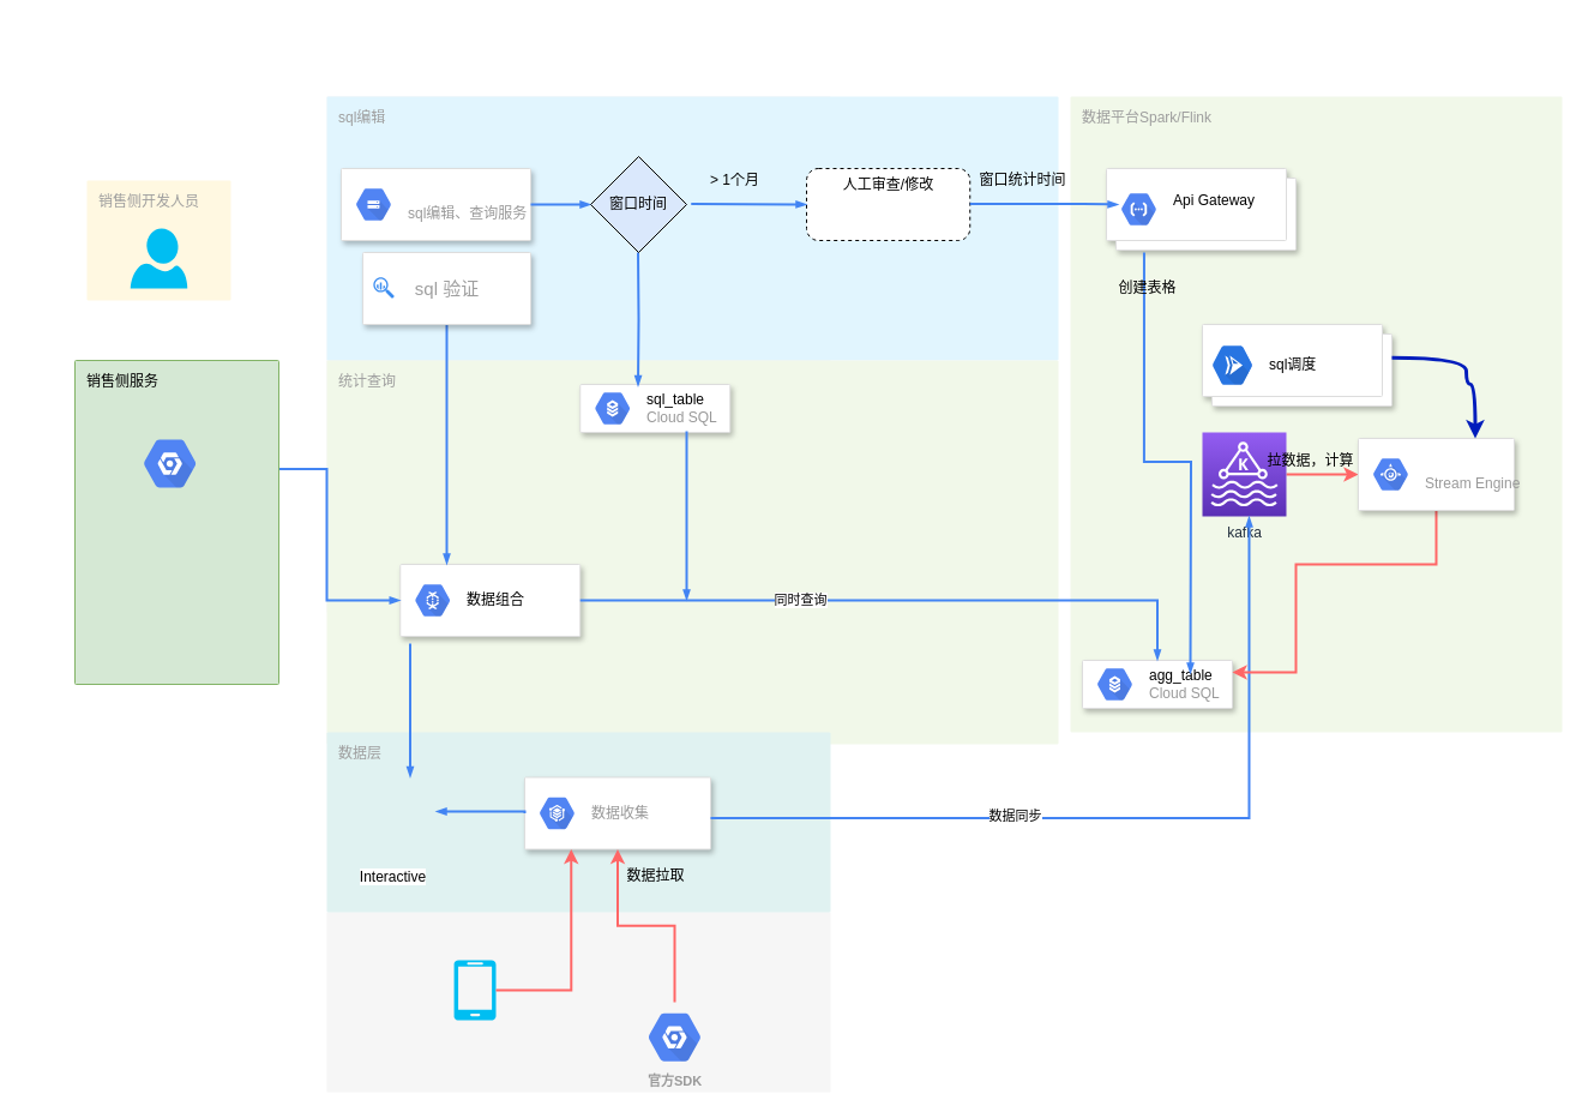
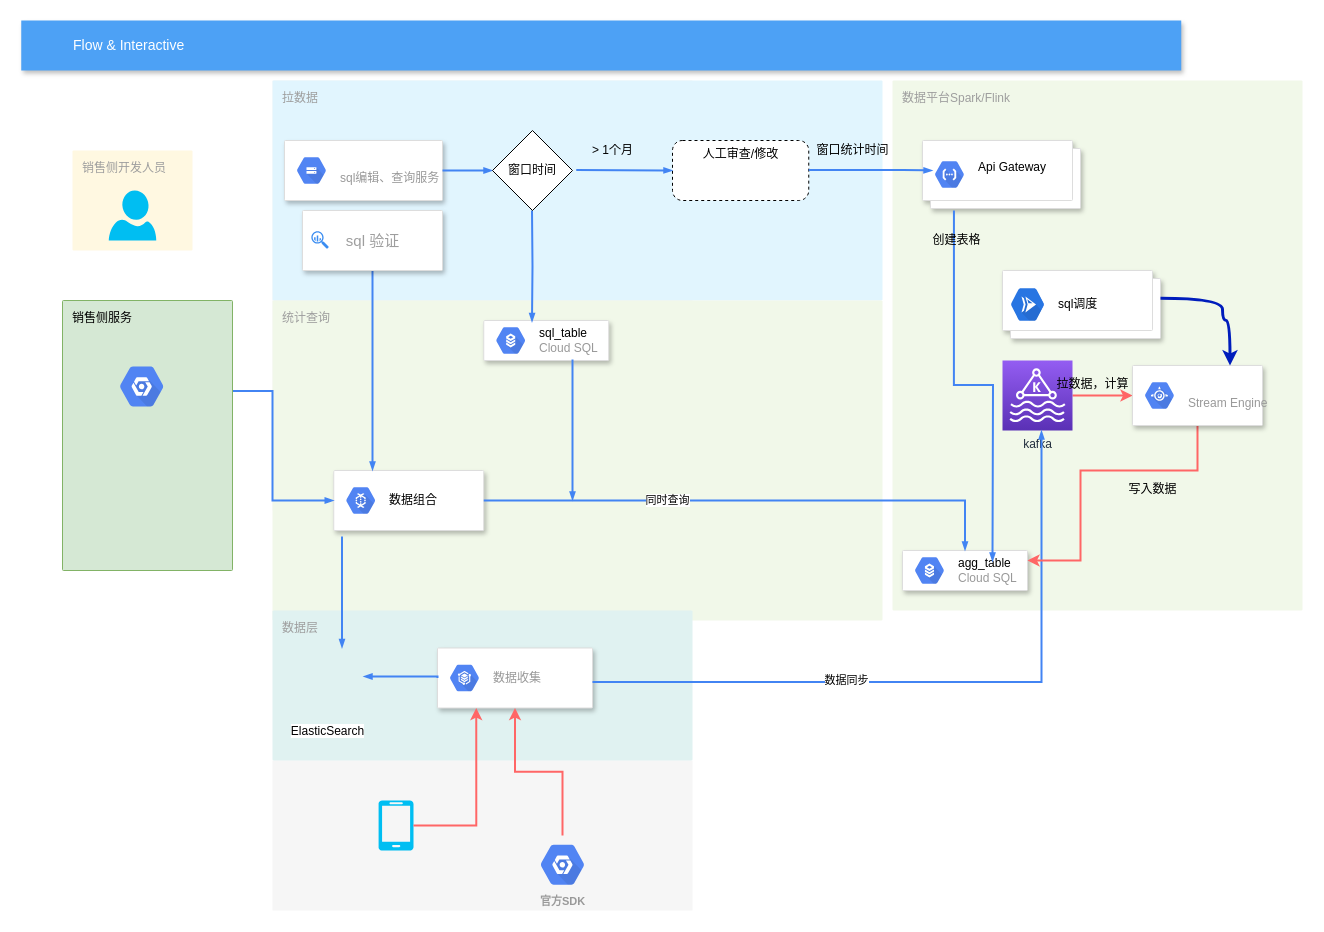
+ <mxCell id="6" value="Flow &amp;amp;&amp;nbsp;Interactive" style="fillColor=#4DA1F5;strokeColor=none;shadow=1;gradientColor=none;fontSize=14;align=left;spacingLeft=50;fontColor=#ffffff;html=1;" parent="1" vertex="1"><mxGeometry x="20.75" y="20" width="1160" height="50" as="geometry" /></mxCell>
- <mxCell id="4" value="sql编辑" style="rounded=1;absoluteArcSize=1;arcSize=2;html=1;strokeColor=none;gradientColor=none;shadow=0;dashed=0;strokeColor=none;fontSize=12;fontColor=#9E9E9E;align=left;verticalAlign=top;spacing=10;spacingTop=-4;fillColor=#E1F5FE;" parent="1" vertex="1"><mxGeometry x="272" y="80" width="610" height="220" as="geometry" /></mxCell>
+ <mxCell id="4" value="拉数据" style="rounded=1;absoluteArcSize=1;arcSize=2;html=1;strokeColor=none;gradientColor=none;shadow=0;dashed=0;strokeColor=none;fontSize=12;fontColor=#9E9E9E;align=left;verticalAlign=top;spacing=10;spacingTop=-4;fillColor=#E1F5FE;" parent="1" vertex="1"><mxGeometry x="272" y="80" width="610" height="220" as="geometry" /></mxCell>
- <mxCell id="30" value="窗口时间" style="rhombus;whiteSpace=wrap;html=1;fillColor=#dae8fc;" vertex="1" parent="1"><mxGeometry x="492" y="130" width="80" height="80" as="geometry" /></mxCell>
+ <mxCell id="30" value="窗口时间" style="rhombus;whiteSpace=wrap;html=1;" vertex="1" parent="1"><mxGeometry x="492" y="130" width="80" height="80" as="geometry" /></mxCell>
+ <mxCell id="64" value="写入数据" style="text;html=1;resizable=0;autosize=1;align=center;verticalAlign=middle;points=[];fillColor=none;strokeColor=none;rounded=0;" vertex="1" parent="1"><mxGeometry x="1122" y="478.5" width="60" height="20" as="geometry" /></mxCell>
- <mxCell id="61" value="数据拉取" style="text;html=1;resizable=0;autosize=1;align=center;verticalAlign=middle;points=[];fillColor=none;strokeColor=none;rounded=0;" vertex="1" parent="1"><mxGeometry x="515.75" y="720" width="60" height="20" as="geometry" /></mxCell>
- <mxCell id="27" value="Interactive" style="shape=image;html=1;verticalAlign=top;verticalLabelPosition=bottom;labelBackgroundColor=#ffffff;imageAspect=0;aspect=fixed;image=https://cdn4.iconfinder.com/data/icons/logos-brands-5/24/elasticsearch-128.png" vertex="1" parent="1"><mxGeometry x="292" y="647.5" width="69" height="69" as="geometry" /></mxCell>
+ <mxCell id="27" value="ElasticSearch" style="shape=image;html=1;verticalAlign=top;verticalLabelPosition=bottom;labelBackgroundColor=#ffffff;imageAspect=0;aspect=fixed;image=https://cdn4.iconfinder.com/data/icons/logos-brands-5/24/elasticsearch-128.png" vertex="1" parent="1"><mxGeometry x="292" y="647.5" width="69" height="69" as="geometry" /></mxCell>
